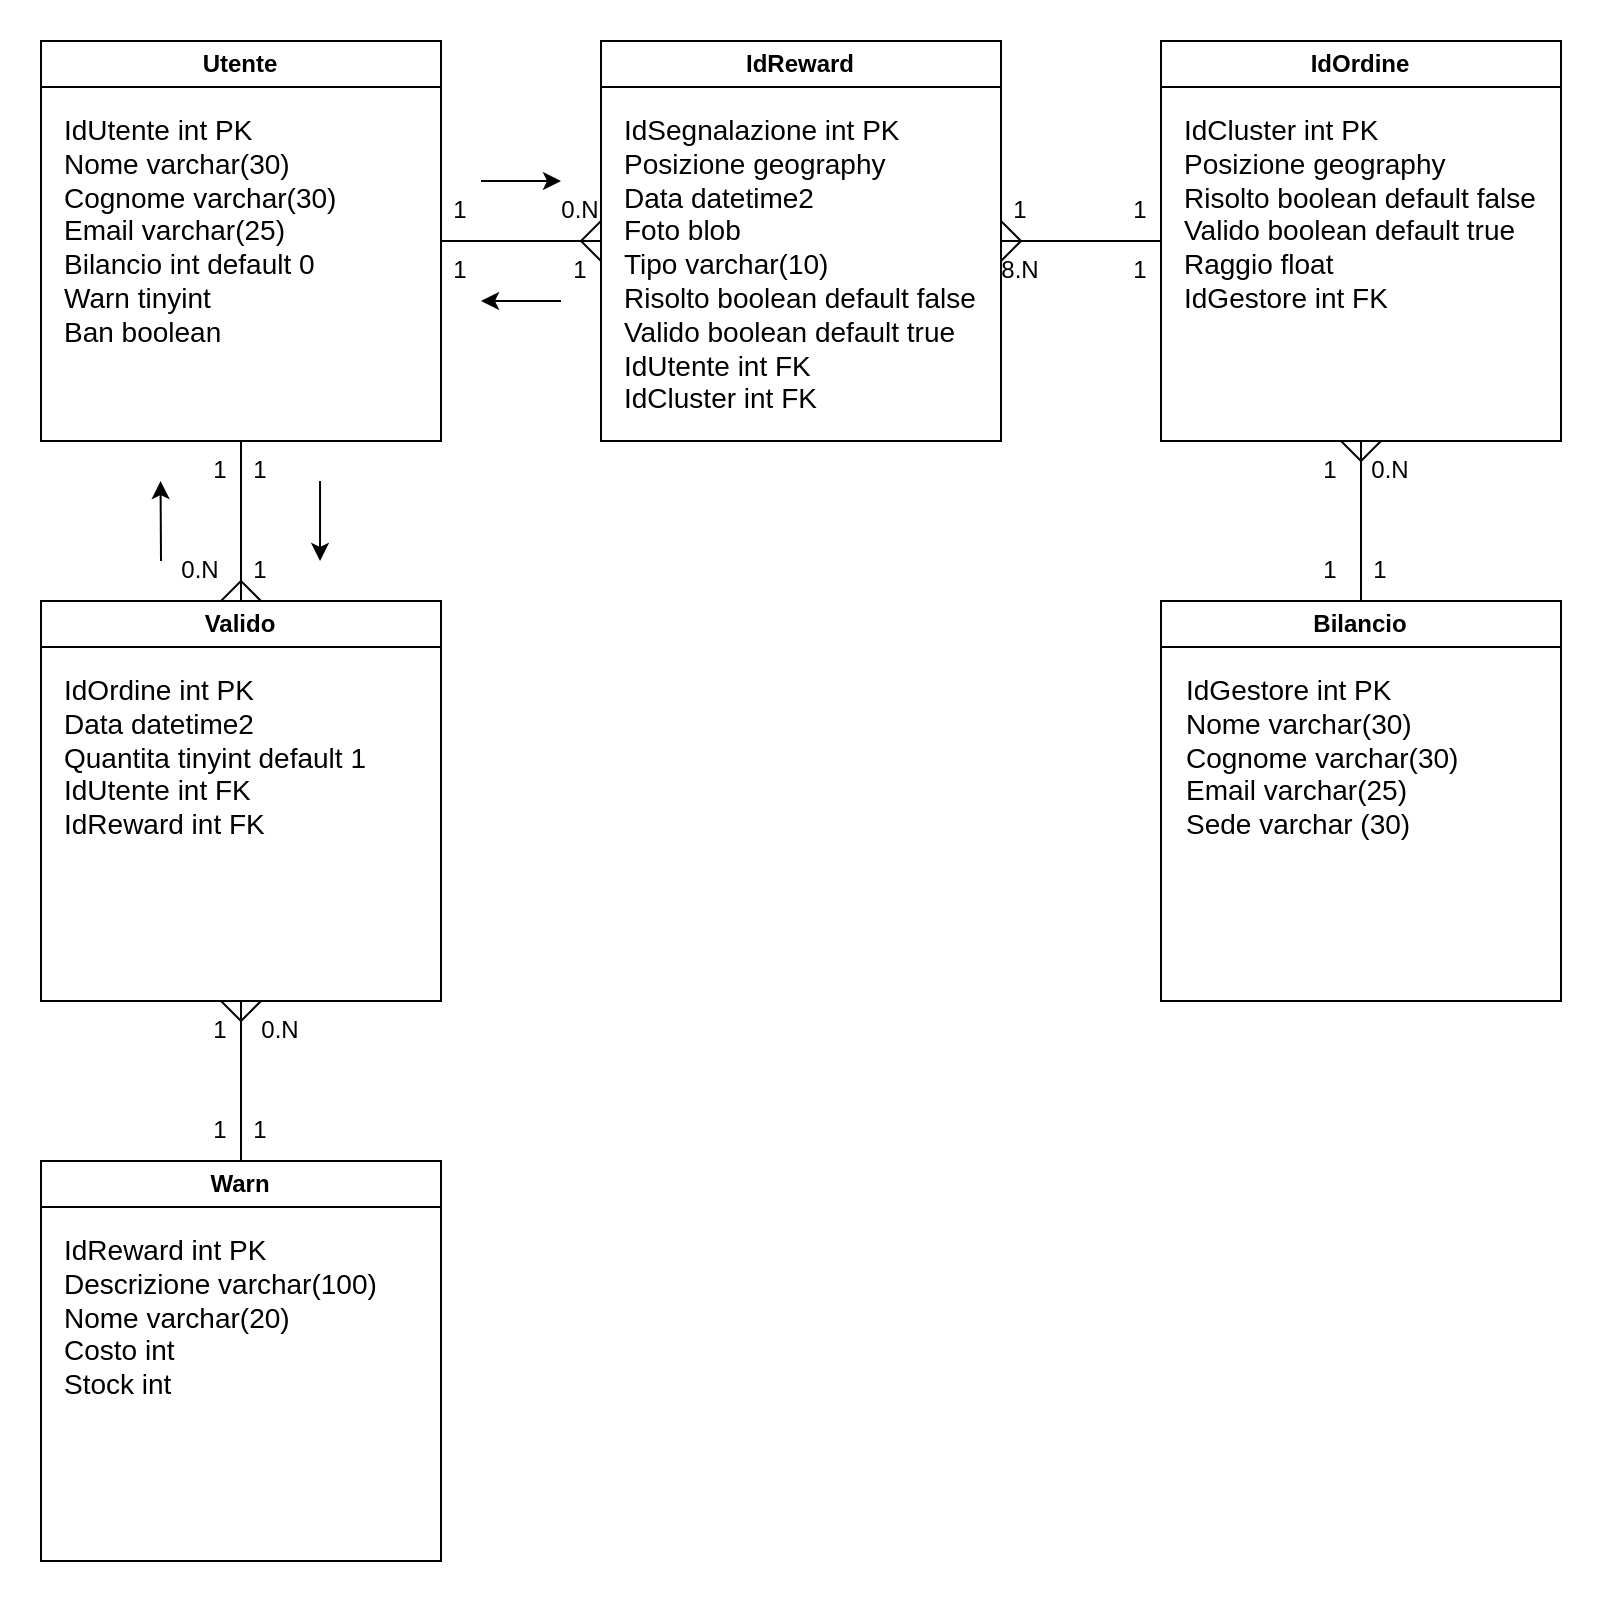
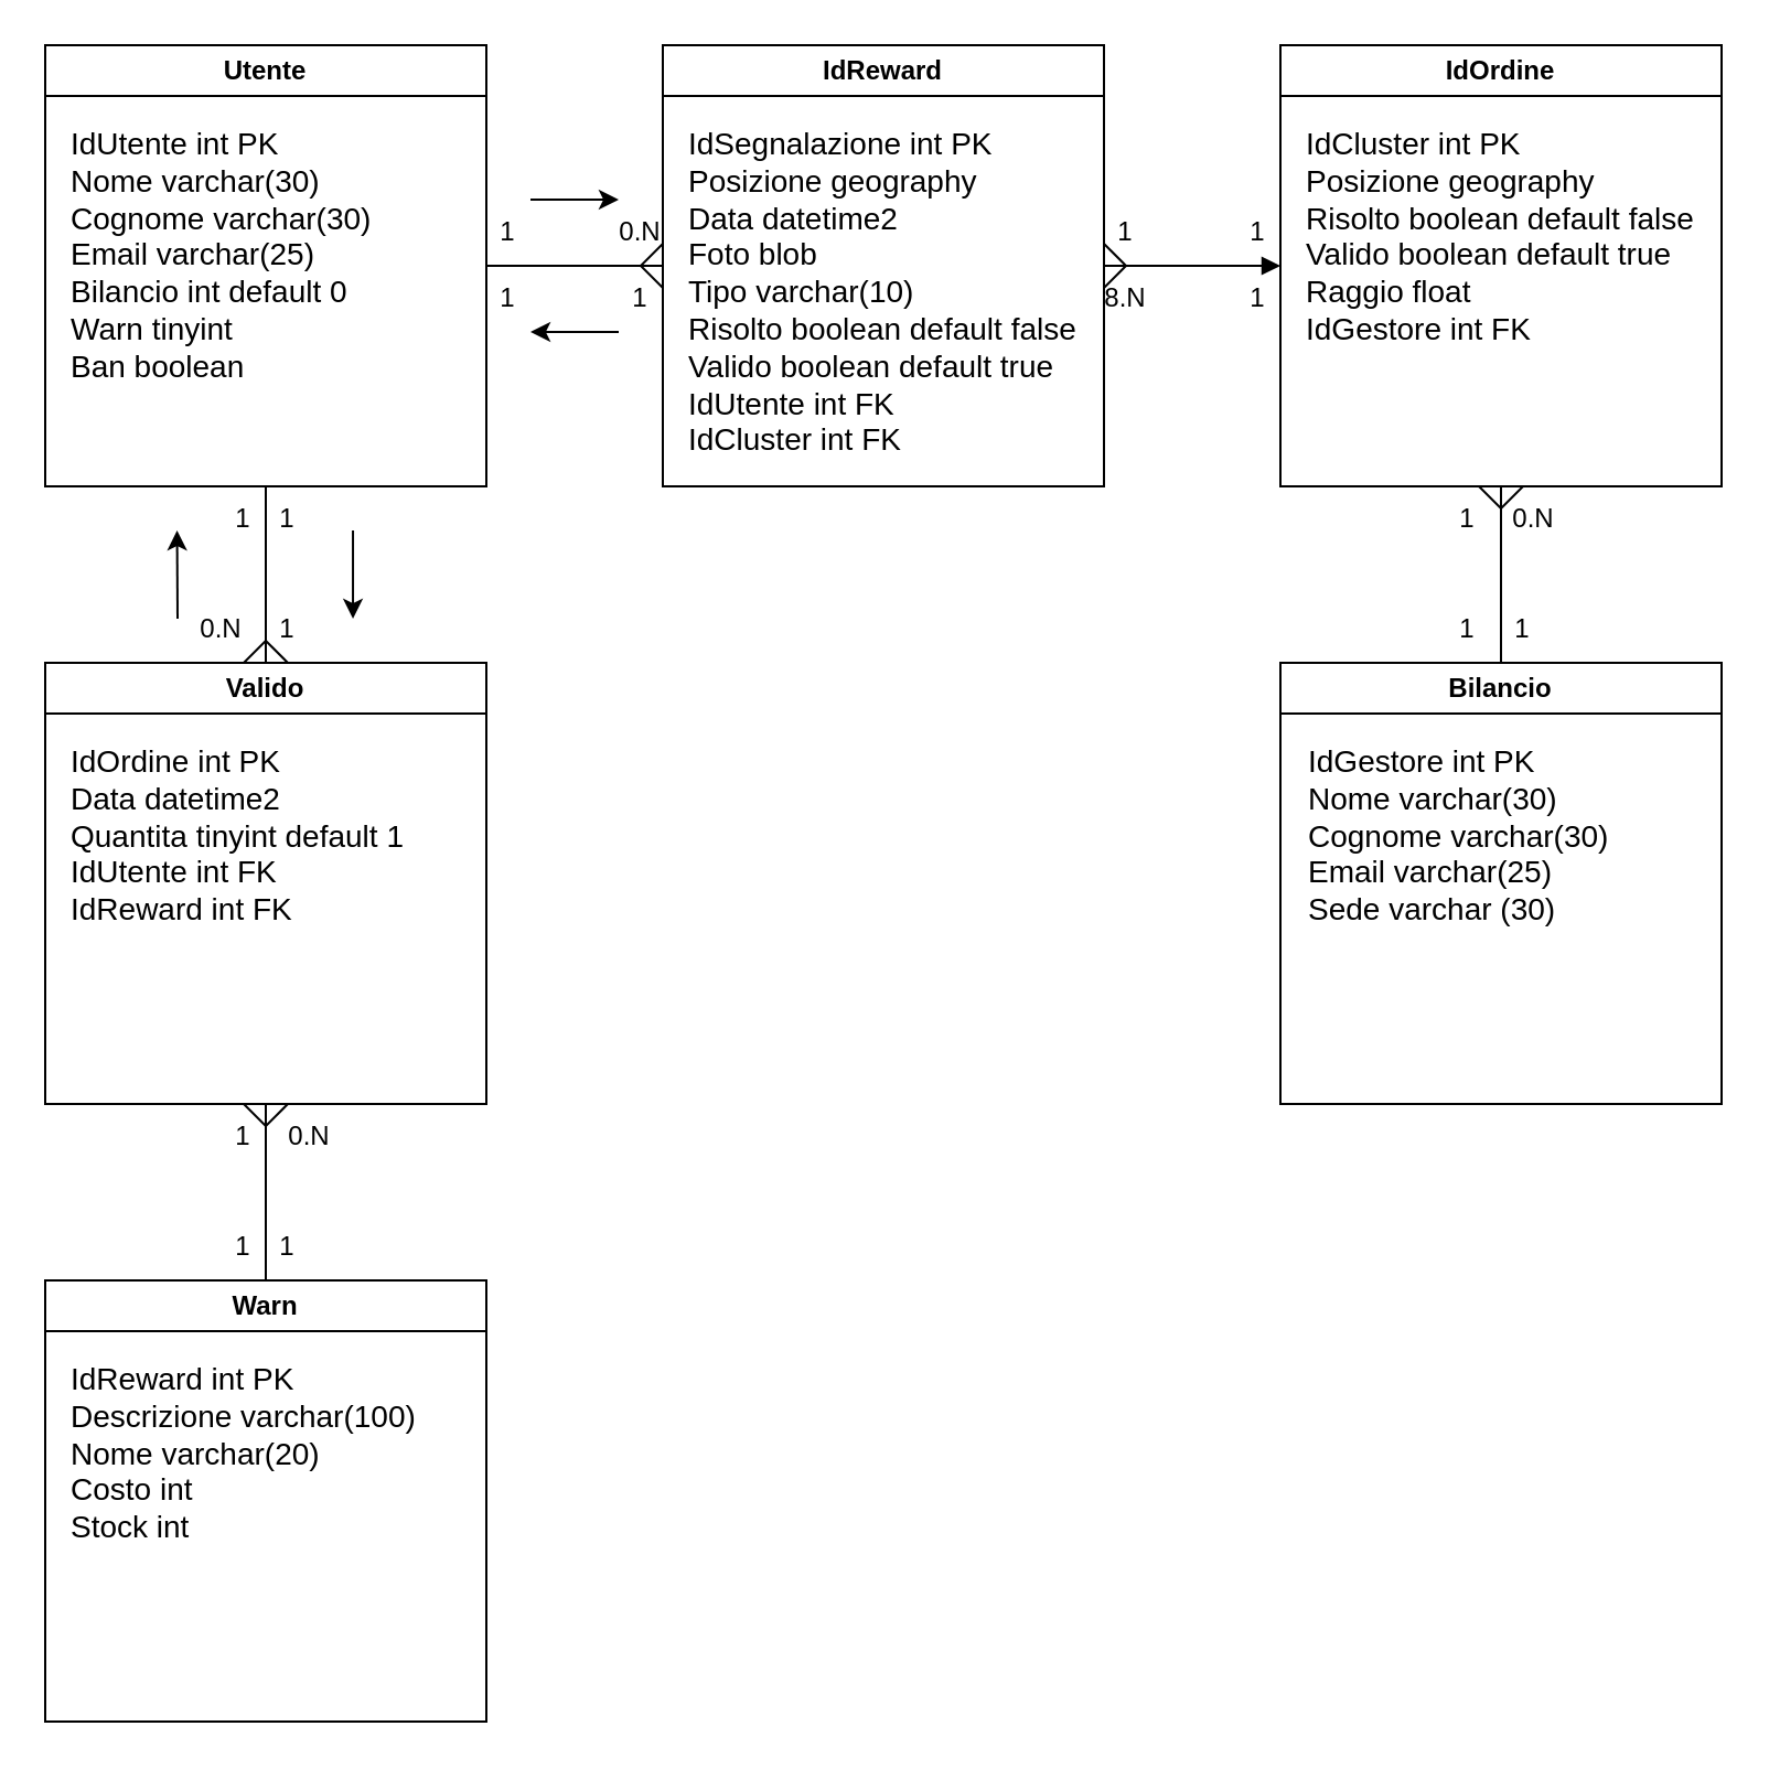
- <mxCell id="28" value="" style="endArrow=none;html=1;rounded=0;fontSize=14;entryX=0;entryY=0.5;entryDx=0;entryDy=0;exitX=1;exitY=0.5;exitDx=0;exitDy=0;" parent="1" source="4" target="6" edge="1"><mxGeometry width="50" height="50" relative="1" as="geometry"><mxPoint x="520" y="150" as="sourcePoint" /><mxPoint x="520" y="70" as="targetPoint" /></mxGeometry></mxCell>
+ <mxCell id="28" value="" style="endArrow=block;html=1;rounded=0;fontSize=14;entryX=0;entryY=0.5;entryDx=0;entryDy=0;exitX=1;exitY=0.5;exitDx=0;exitDy=0;" parent="1" source="4" target="6" edge="1"><mxGeometry width="50" height="50" relative="1" as="geometry"><mxPoint x="520" y="150" as="sourcePoint" /><mxPoint x="520" y="70" as="targetPoint" /></mxGeometry></mxCell>
